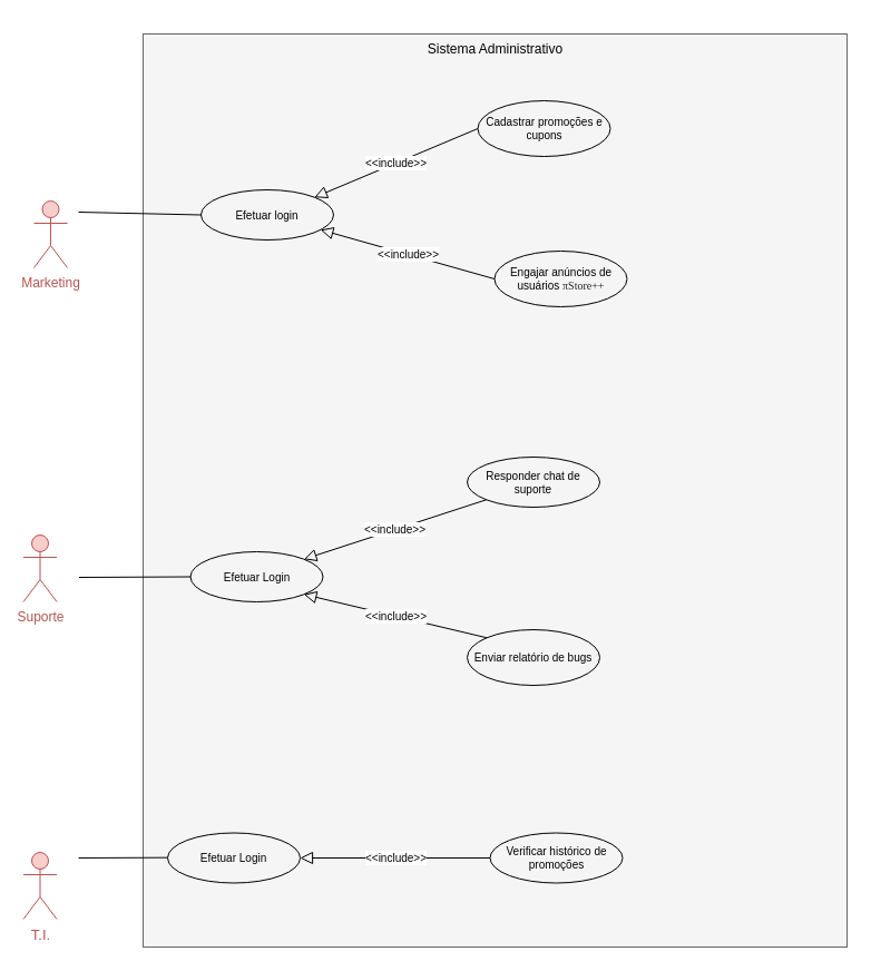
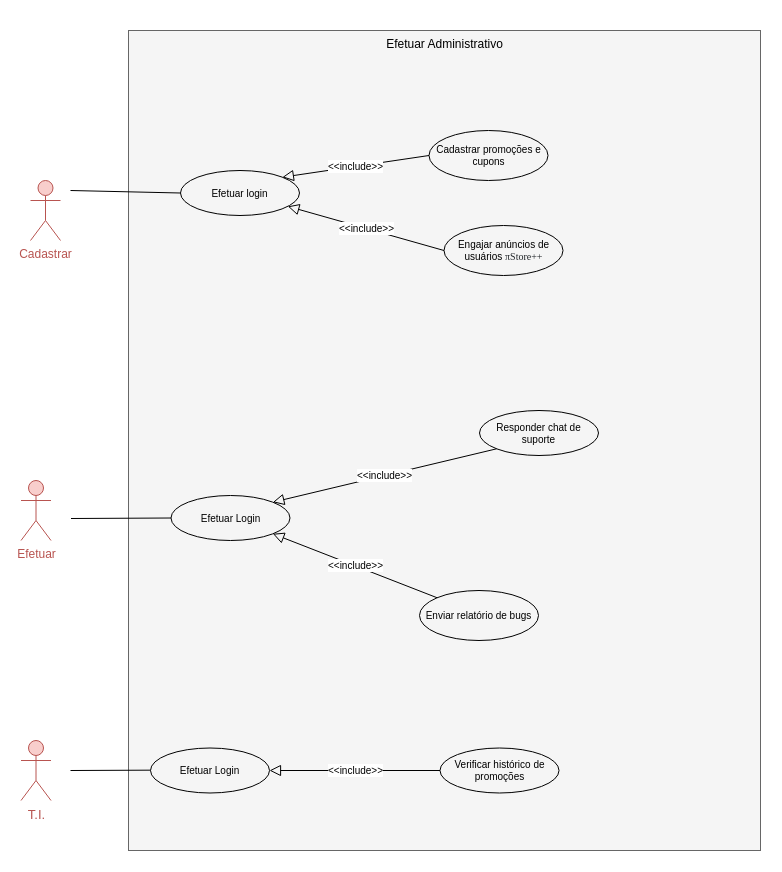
- <mxCell id="4" value="&lt;font style=&quot;font-size: 12px ; font-weight: normal&quot;&gt;Sistema Administrativo&lt;/font&gt;" style="text;strokeColor=none;fillColor=none;html=1;fontSize=24;fontStyle=1;verticalAlign=middle;align=center;" vertex="1" parent="1"><mxGeometry x="394" y="20" width="100" height="40" as="geometry" /></mxCell>
+ <mxCell id="4" value="&lt;font style=&quot;font-size: 12px ; font-weight: normal&quot;&gt;Efetuar Administrativo&lt;/font&gt;" style="text;strokeColor=none;fillColor=none;html=1;fontSize=24;fontStyle=1;verticalAlign=middle;align=center;" vertex="1" parent="1"><mxGeometry x="394" y="20" width="100" height="40" as="geometry" /></mxCell>
- <mxCell id="14" value="Cadastrar promoções e cupons" style="ellipse;whiteSpace=wrap;html=1;fillColor=none;fontSize=10;spacing=2;" vertex="1" parent="1"><mxGeometry x="428.5" y="90" width="119" height="50" as="geometry" /></mxCell>
+ <mxCell id="14" value="Cadastrar promoções e cupons" style="ellipse;whiteSpace=wrap;html=1;fillColor=none;fontSize=10;spacing=2;" vertex="1" parent="1"><mxGeometry x="428.5" y="130" width="119" height="50" as="geometry" /></mxCell>
- <mxCell id="3" value="&lt;font color=&quot;#b85450&quot;&gt;Marketing&lt;/font&gt;" style="shape=umlActor;verticalLabelPosition=bottom;verticalAlign=top;html=1;strokeColor=#b85450;fillColor=#f8cecc;" vertex="1" parent="1"><mxGeometry x="30" y="180" width="30" height="60" as="geometry" /></mxCell>
+ <mxCell id="3" value="&lt;font color=&quot;#b85450&quot;&gt;Cadastrar&lt;/font&gt;" style="shape=umlActor;verticalLabelPosition=bottom;verticalAlign=top;html=1;strokeColor=#b85450;fillColor=#f8cecc;" vertex="1" parent="1"><mxGeometry x="30" y="180" width="30" height="60" as="geometry" /></mxCell>
- <mxCell id="11" value="Responder chat de suporte" style="ellipse;whiteSpace=wrap;html=1;fillColor=none;fontSize=10;spacing=2;" vertex="1" parent="1"><mxGeometry x="419" y="410" width="119" height="45" as="geometry" /></mxCell>
+ <mxCell id="11" value="Responder chat de suporte" style="ellipse;whiteSpace=wrap;html=1;fillColor=none;fontSize=10;spacing=2;" vertex="1" parent="1"><mxGeometry x="479" y="410" width="119" height="45" as="geometry" /></mxCell>
- <mxCell id="6" value="Suporte" style="shape=umlActor;verticalLabelPosition=bottom;verticalAlign=top;html=1;fillColor=#f8cecc;strokeColor=#b85450;fontColor=#B85450;" vertex="1" parent="1"><mxGeometry x="20.5" y="480" width="30" height="60" as="geometry" /></mxCell>
+ <mxCell id="6" value="Efetuar" style="shape=umlActor;verticalLabelPosition=bottom;verticalAlign=top;html=1;fillColor=#f8cecc;strokeColor=#b85450;fontColor=#B85450;" vertex="1" parent="1"><mxGeometry x="20.5" y="480" width="30" height="60" as="geometry" /></mxCell>
- <mxCell id="8" value="Enviar relatório de bugs" style="ellipse;whiteSpace=wrap;html=1;fillColor=none;fontSize=10;spacing=2;" vertex="1" parent="1"><mxGeometry x="419" y="565" width="119" height="50" as="geometry" /></mxCell>
+ <mxCell id="8" value="Enviar relatório de bugs" style="ellipse;whiteSpace=wrap;html=1;fillColor=none;fontSize=10;spacing=2;" vertex="1" parent="1"><mxGeometry x="419" y="590" width="119" height="50" as="geometry" /></mxCell>
- <mxCell id="18" value="&lt;span style=&quot;font-size: 13px&quot;&gt;T.I.&lt;/span&gt;" style="shape=umlActor;verticalLabelPosition=bottom;verticalAlign=top;html=1;fillColor=#f8cecc;strokeColor=#b85450;fontColor=#B85450;fontSize=13;" vertex="1" parent="1"><mxGeometry x="20.5" y="765" width="30" height="60" as="geometry" /></mxCell>
+ <mxCell id="18" value="&lt;span style=&quot;font-size: 13px&quot;&gt;T.I.&lt;/span&gt;" style="shape=umlActor;verticalLabelPosition=bottom;verticalAlign=top;html=1;fillColor=#f8cecc;strokeColor=#b85450;fontColor=#B85450;fontSize=13;" vertex="1" parent="1"><mxGeometry x="20.5" y="740" width="30" height="60" as="geometry" /></mxCell>
